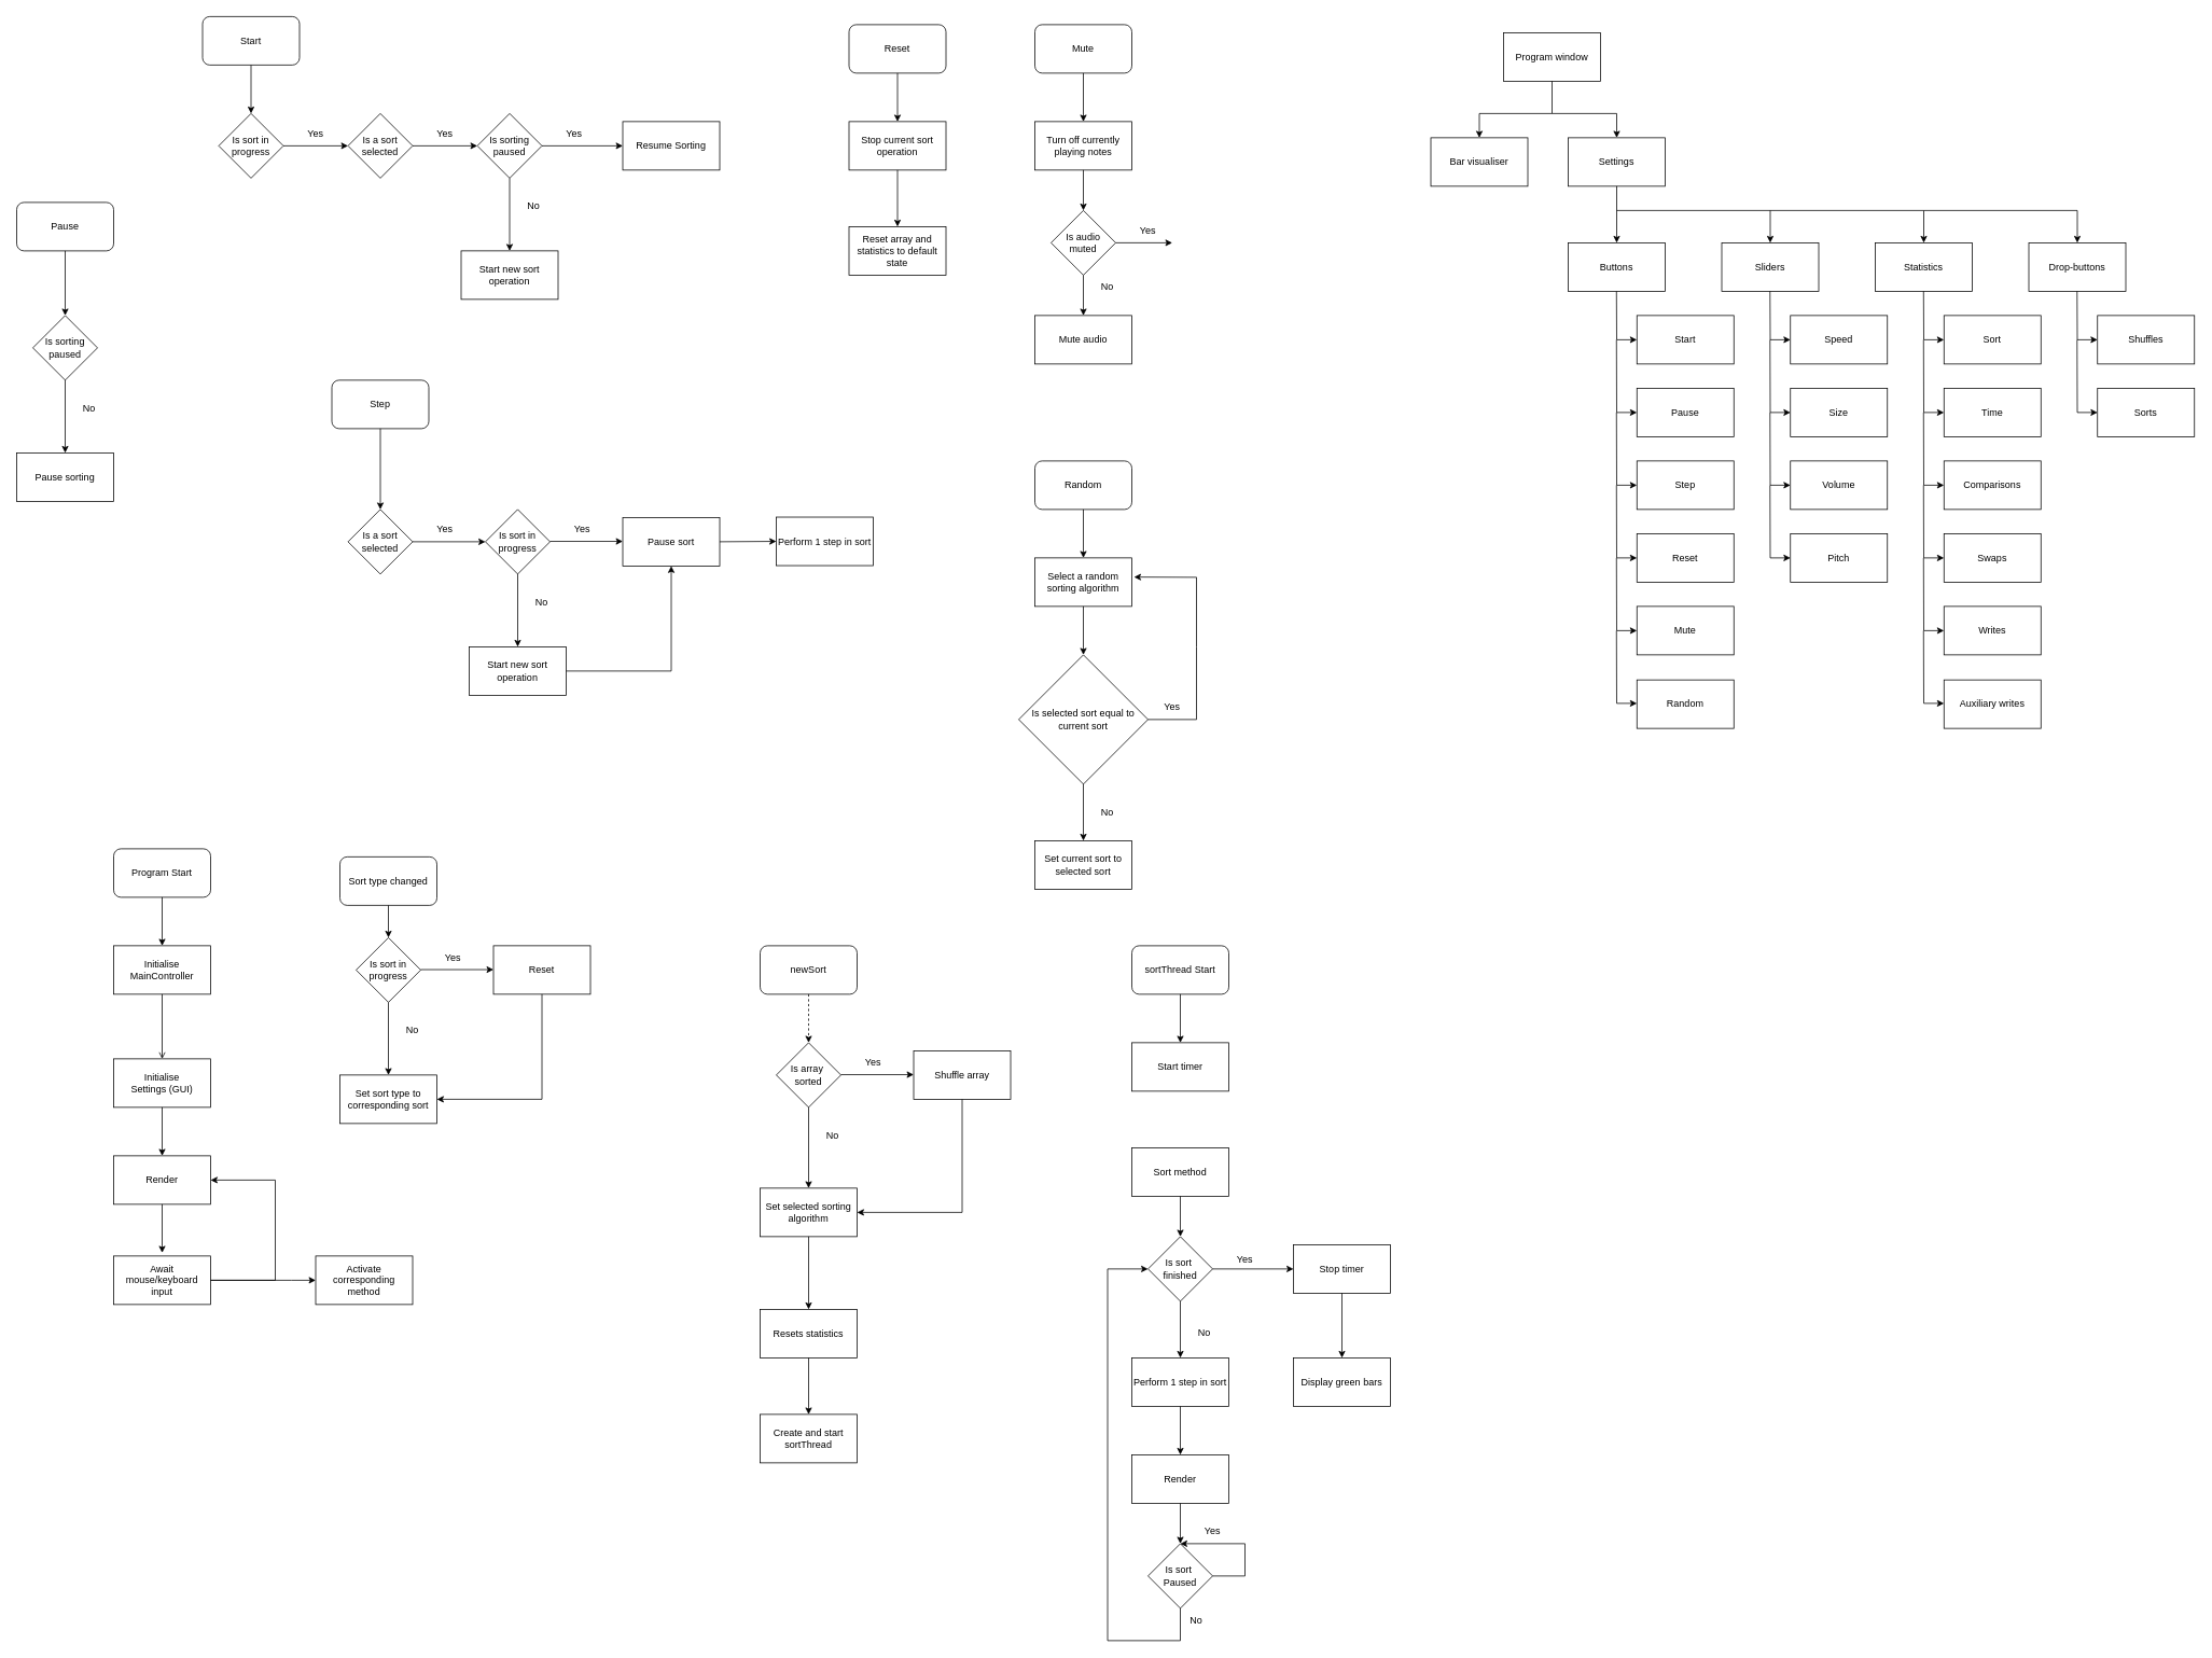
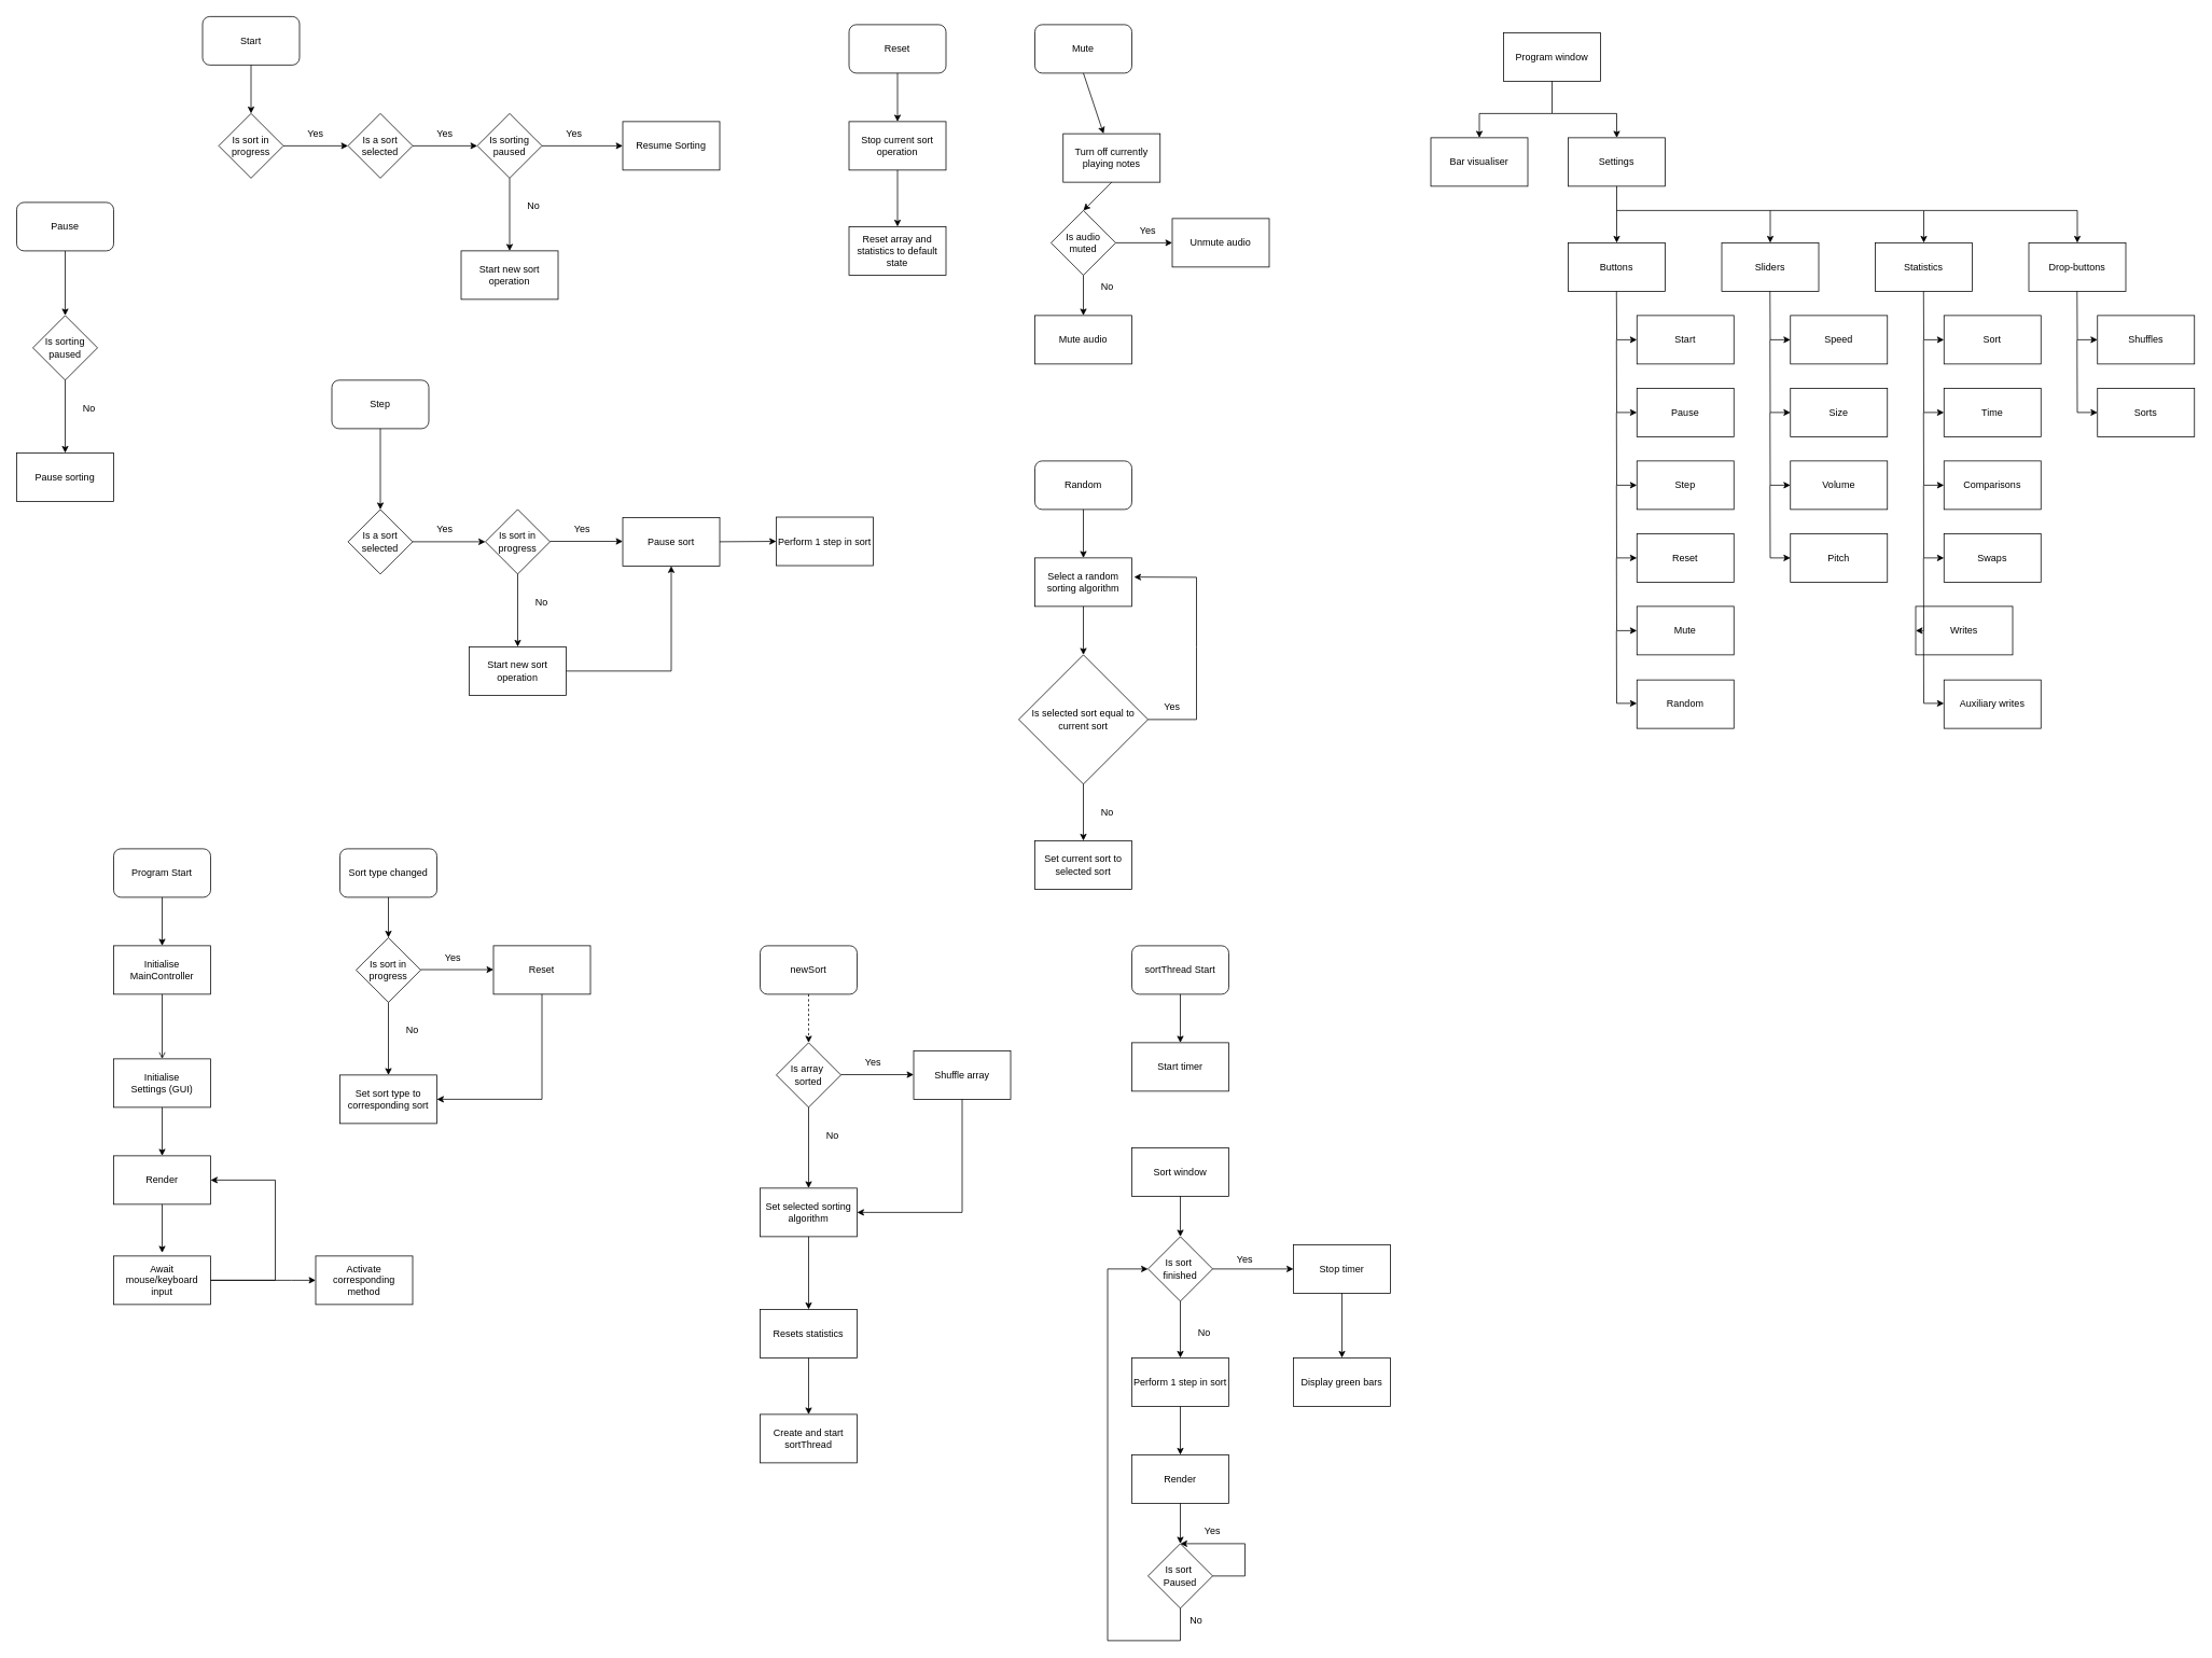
- <mxCell id="44" value="Turn off currently playing notes" style="rounded=0;whiteSpace=wrap;html=1;" parent="1" vertex="1"><mxGeometry x="1280" y="150" width="120" height="60" as="geometry" /></mxCell>
+ <mxCell id="44" value="Turn off currently playing notes" style="rounded=0;whiteSpace=wrap;html=1;" parent="1" vertex="1"><mxGeometry x="1315" y="165" width="120" height="60" as="geometry" /></mxCell>
+ <mxCell id="47" value="Unmute audio" style="rounded=0;whiteSpace=wrap;html=1;" parent="1" vertex="1"><mxGeometry x="1450" y="270" width="120" height="60" as="geometry" /></mxCell>
- <mxCell id="156" value="Writes" style="rounded=0;whiteSpace=wrap;html=1;" vertex="1" parent="1"><mxGeometry x="2405" y="750" width="120" height="60" as="geometry" /></mxCell>
+ <mxCell id="156" value="Writes" style="rounded=0;whiteSpace=wrap;html=1;" vertex="1" parent="1"><mxGeometry x="2370" y="750" width="120" height="60" as="geometry" /></mxCell>
- <mxCell id="74" value="Sort type changed" style="rounded=1;whiteSpace=wrap;html=1;" parent="1" vertex="1"><mxGeometry x="420" y="1060" width="120" height="60" as="geometry" /></mxCell>
+ <mxCell id="74" value="Sort type changed" style="rounded=1;whiteSpace=wrap;html=1;" parent="1" vertex="1"><mxGeometry x="420" y="1050" width="120" height="60" as="geometry" /></mxCell>
- <mxCell id="103" value="Sort method" style="rounded=0;whiteSpace=wrap;html=1;" vertex="1" parent="1"><mxGeometry x="1400" y="1420" width="120" height="60" as="geometry" /></mxCell>
+ <mxCell id="103" value="Sort window" style="rounded=0;whiteSpace=wrap;html=1;" vertex="1" parent="1"><mxGeometry x="1400" y="1420" width="120" height="60" as="geometry" /></mxCell>
